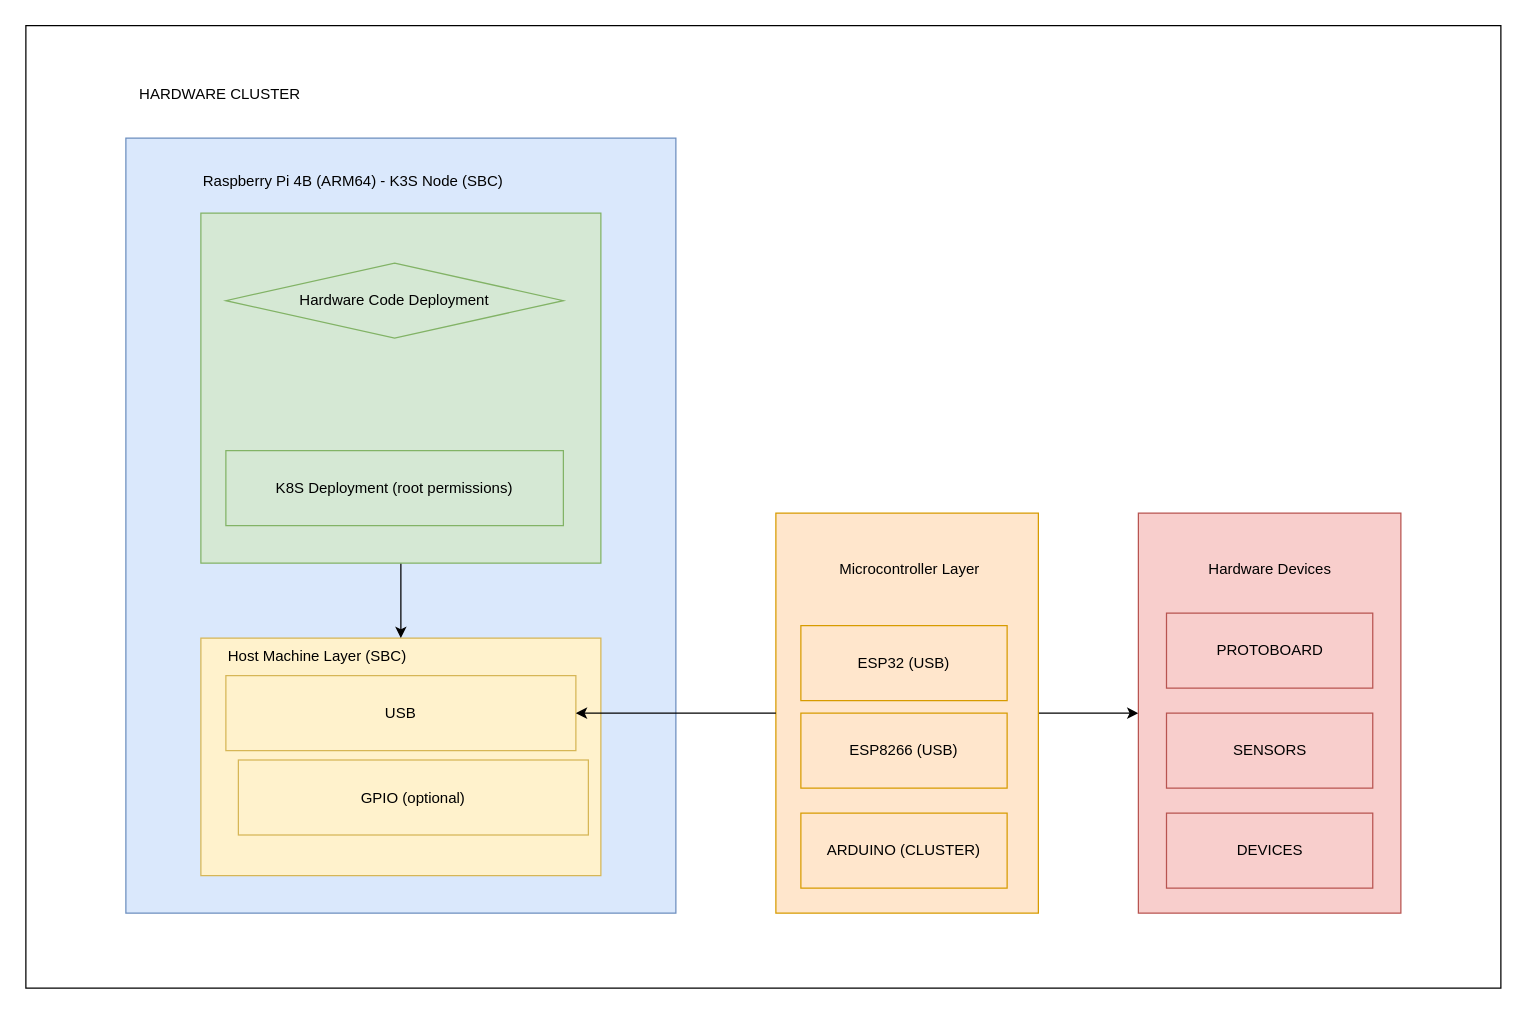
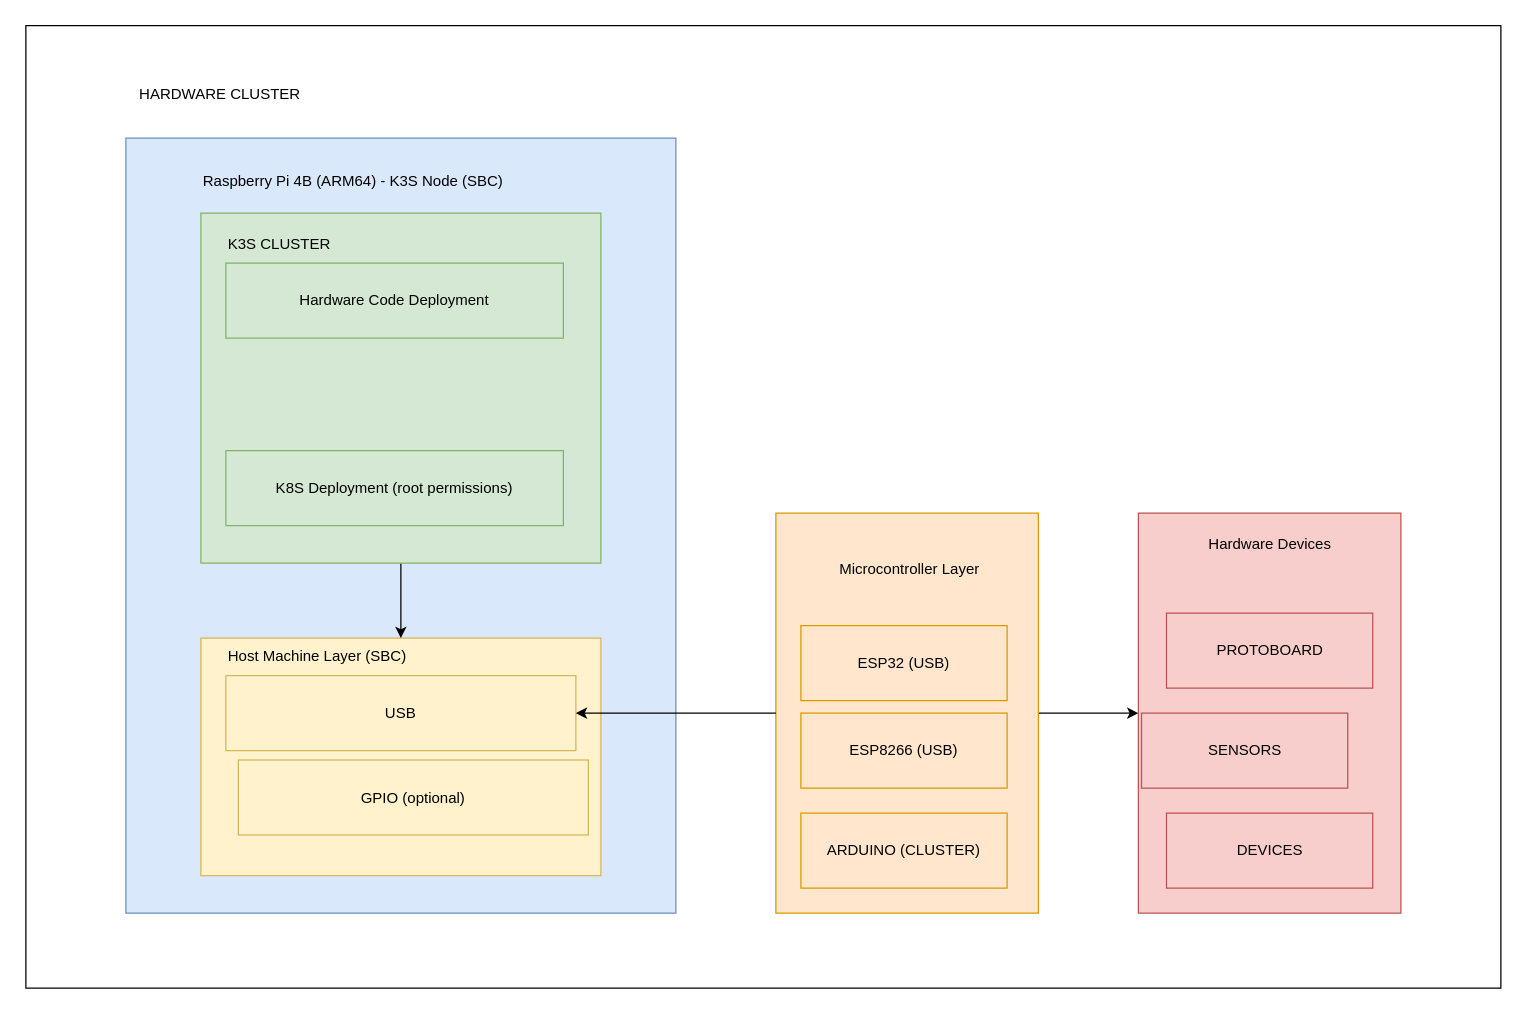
+ <mxCell id="19" value="K3S CLUSTER" style="text;html=1;align=left;verticalAlign=middle;resizable=0;points=[];autosize=1;strokeColor=none;fillColor=none;" parent="1" vertex="1"><mxGeometry x="180" y="180" width="110" height="30" as="geometry" /></mxCell>
- <mxCell id="20" value="Hardware Code Deployment" style="rhombus;whiteSpace=wrap;html=1;fillColor=#d5e8d4;strokeColor=#82b366;" parent="1" vertex="1"><mxGeometry x="180" y="210" width="270" height="60" as="geometry" /></mxCell>
+ <mxCell id="20" value="Hardware Code Deployment" style="whiteSpace=wrap;html=1;fillColor=#d5e8d4;strokeColor=#82b366;" parent="1" vertex="1"><mxGeometry x="180" y="210" width="270" height="60" as="geometry" /></mxCell>
- <mxCell id="24" value="Hardware Devices" style="text;html=1;align=center;verticalAlign=middle;resizable=0;points=[];autosize=1;strokeColor=none;fillColor=none;" vertex="1" parent="1"><mxGeometry x="945" y="440" width="140" height="30" as="geometry" /></mxCell>
+ <mxCell id="24" value="Hardware Devices" style="text;html=1;align=center;verticalAlign=middle;resizable=0;points=[];autosize=1;strokeColor=none;fillColor=none;" vertex="1" parent="1"><mxGeometry x="945" y="420" width="140" height="30" as="geometry" /></mxCell>
- <mxCell id="17" value="SENSORS" style="whiteSpace=wrap;html=1;fillColor=#f8cecc;strokeColor=#b85450;" parent="1" vertex="1"><mxGeometry x="932.5" y="570" width="165" height="60" as="geometry" /></mxCell>
+ <mxCell id="17" value="SENSORS" style="whiteSpace=wrap;html=1;fillColor=#f8cecc;strokeColor=#b85450;" parent="1" vertex="1"><mxGeometry x="912.5" y="570" width="165" height="60" as="geometry" /></mxCell>
